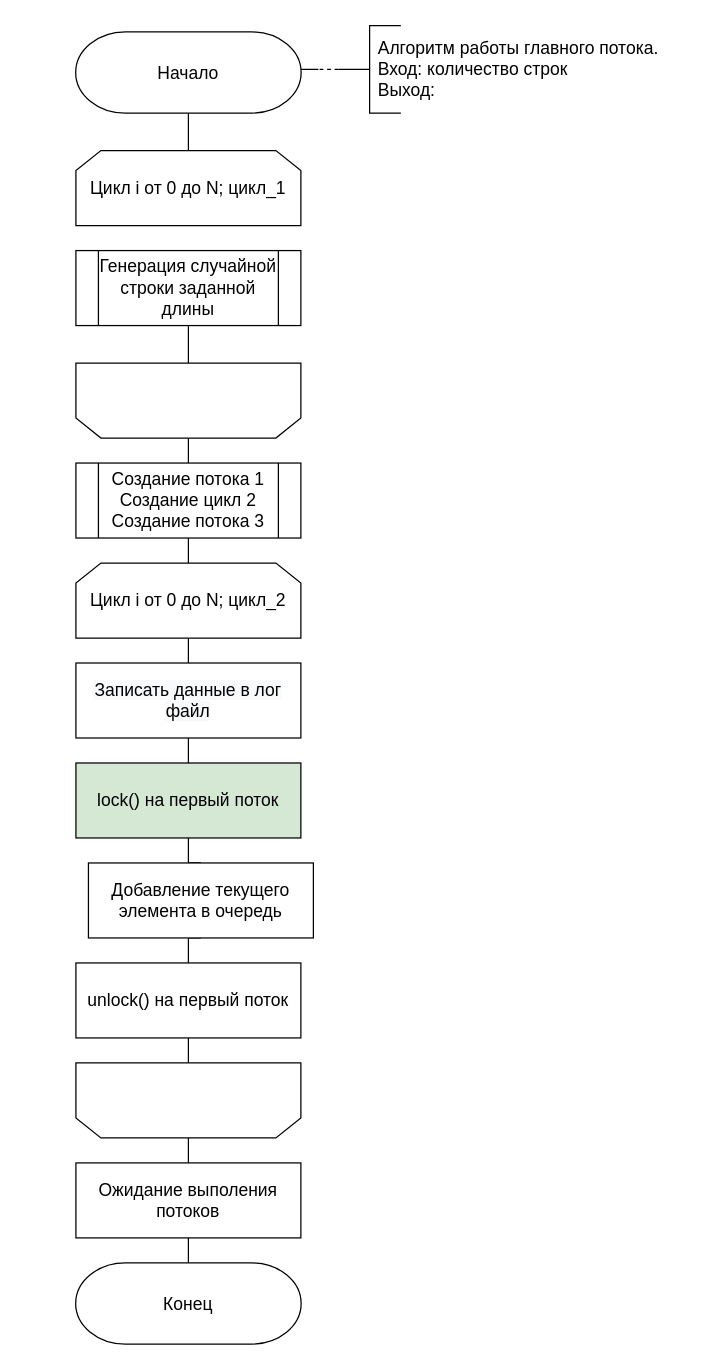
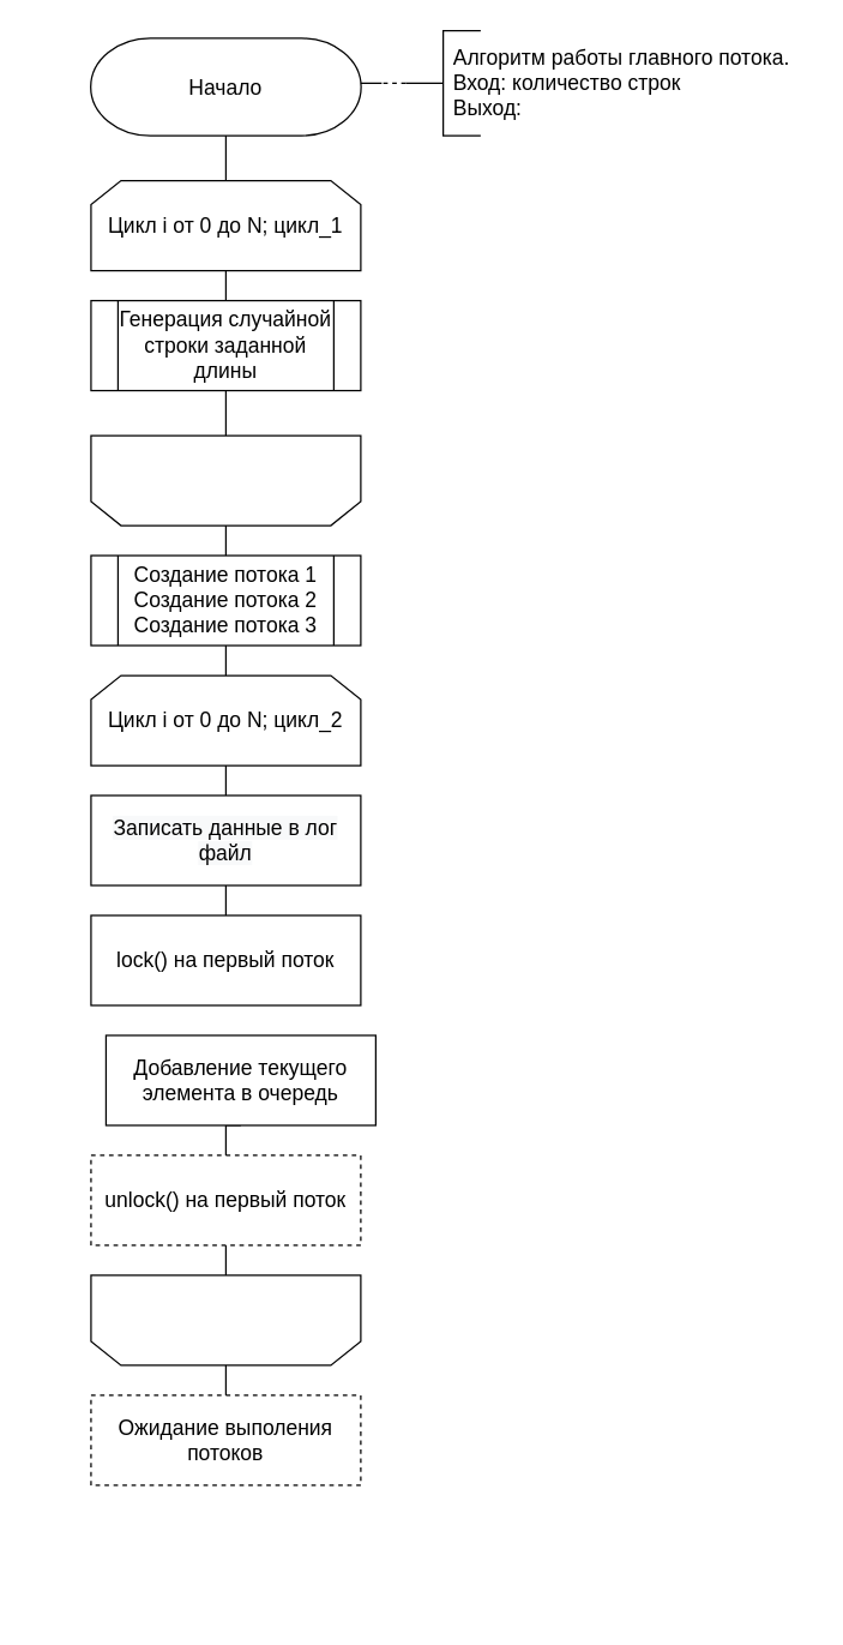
+ <mxCell id="6" style="edgeStyle=orthogonalEdgeStyle;rounded=0;orthogonalLoop=1;jettySize=auto;html=1;exitX=0.5;exitY=1;exitDx=0;exitDy=0;entryX=0.5;entryY=0;entryDx=0;entryDy=0;endArrow=none;endFill=0;" edge="1" parent="1" source="7" target="10"><mxGeometry relative="1" as="geometry" /></mxCell>
- <mxCell id="15" value="&lt;span style=&quot;font-size: 14px&quot;&gt;Создание потока 1&lt;br&gt;Создание цикл 2&lt;br&gt;Создание потока 3&lt;br&gt;&lt;/span&gt;" style="shape=process;whiteSpace=wrap;html=1;backgroundOutline=1;" vertex="1" parent="1"><mxGeometry x="60" y="370" width="180" height="60" as="geometry" /></mxCell>
+ <mxCell id="15" value="&lt;span style=&quot;font-size: 14px&quot;&gt;Создание потока 1&lt;br&gt;Создание потока 2&lt;br&gt;Создание потока 3&lt;br&gt;&lt;/span&gt;" style="shape=process;whiteSpace=wrap;html=1;backgroundOutline=1;" vertex="1" parent="1"><mxGeometry x="60" y="370" width="180" height="60" as="geometry" /></mxCell>
- <mxCell id="22" value="&lt;font style=&quot;font-size: 14px&quot;&gt;lock() на первый поток&lt;/font&gt;" style="rounded=0;whiteSpace=wrap;html=1;fillColor=#d5e8d4;" vertex="1" parent="1"><mxGeometry x="60" y="610" width="180" height="60" as="geometry" /></mxCell>
+ <mxCell id="22" value="&lt;font style=&quot;font-size: 14px&quot;&gt;lock() на первый поток&lt;/font&gt;" style="rounded=0;whiteSpace=wrap;html=1;" vertex="1" parent="1"><mxGeometry x="60" y="610" width="180" height="60" as="geometry" /></mxCell>
- <mxCell id="21" style="edgeStyle=orthogonalEdgeStyle;rounded=0;orthogonalLoop=1;jettySize=auto;html=1;exitX=0.5;exitY=1;exitDx=0;exitDy=0;endArrow=none;endFill=0;" edge="1" parent="1" source="22" target="24"><mxGeometry relative="1" as="geometry" /></mxCell>
- <mxCell id="26" value="&lt;span style=&quot;font-size: 14px&quot;&gt;unlock() на первый поток&lt;/span&gt;" style="rounded=0;whiteSpace=wrap;html=1;" vertex="1" parent="1"><mxGeometry x="60" y="770" width="180" height="60" as="geometry" /></mxCell>
+ <mxCell id="26" value="&lt;span style=&quot;font-size: 14px&quot;&gt;unlock() на первый поток&lt;/span&gt;" style="rounded=0;whiteSpace=wrap;html=1;dashed=1;" vertex="1" parent="1"><mxGeometry x="60" y="770" width="180" height="60" as="geometry" /></mxCell>
- <mxCell id="30" value="&lt;span style=&quot;font-size: 14px&quot;&gt;Ожидание выполения потоков&lt;/span&gt;" style="rounded=0;whiteSpace=wrap;html=1;" vertex="1" parent="1"><mxGeometry x="60" y="930" width="180" height="60" as="geometry" /></mxCell>
+ <mxCell id="30" value="&lt;span style=&quot;font-size: 14px&quot;&gt;Ожидание выполения потоков&lt;/span&gt;" style="rounded=0;whiteSpace=wrap;html=1;dashed=1;" vertex="1" parent="1"><mxGeometry x="60" y="930" width="180" height="60" as="geometry" /></mxCell>
- <mxCell id="29" style="edgeStyle=orthogonalEdgeStyle;rounded=0;orthogonalLoop=1;jettySize=auto;html=1;exitX=0.5;exitY=1;exitDx=0;exitDy=0;entryX=0.5;entryY=0;entryDx=0;entryDy=0;entryPerimeter=0;endArrow=none;endFill=0;" edge="1" parent="1" source="30" target="13"><mxGeometry relative="1" as="geometry" /></mxCell>
- <mxCell id="13" value="&lt;span style=&quot;font-size: 14px&quot;&gt;Конец&lt;/span&gt;" style="strokeWidth=1;html=1;shape=stencil(xVVNb4MwDP01HJmAaFV7nFh37GWTdnapC1FDgpysH/9+gYBaSukgl0kc8Hvwnu3YSsBSXUCFQRJJKDFg70GSfCGVXIJRZAPLFA5eRC48uXC1dCHoCjPjsCMQh61Ax2hD6oAnvjOtApcFEjc1y9ZB9Ga/qR+WZkpKK8KV1D3mhrdiwKX9Nzo7sejl1dlc2thFlXUo0SD10GtxGwcEyYe3UzzN6dPDqV9R5/uX0/d8p9jPae3TvfjeLJ7YwY1HYQ/slquJB+Zl16nPr86rmQO7ydWN2LHUImMLyNItZIec1I/cPUyygnq5B0RHl+qI1+zZ3Xw/q79TEFzeKCyW8xWAMvtC3eC3k06Xfk7nEM5ch6QM1G3o6QugHEOrE+4F5D1KnxCrG7g9+8fpLjwqvuvZNIl/LNnnjDOhND7ZBIsP5qxBR4aTpXtF+GRq91wIdzuNLcRAoEHdXdkAvw==);whiteSpace=wrap;" vertex="1" parent="1"><mxGeometry x="20" y="1010" width="260" height="65" as="geometry" /></mxCell>
